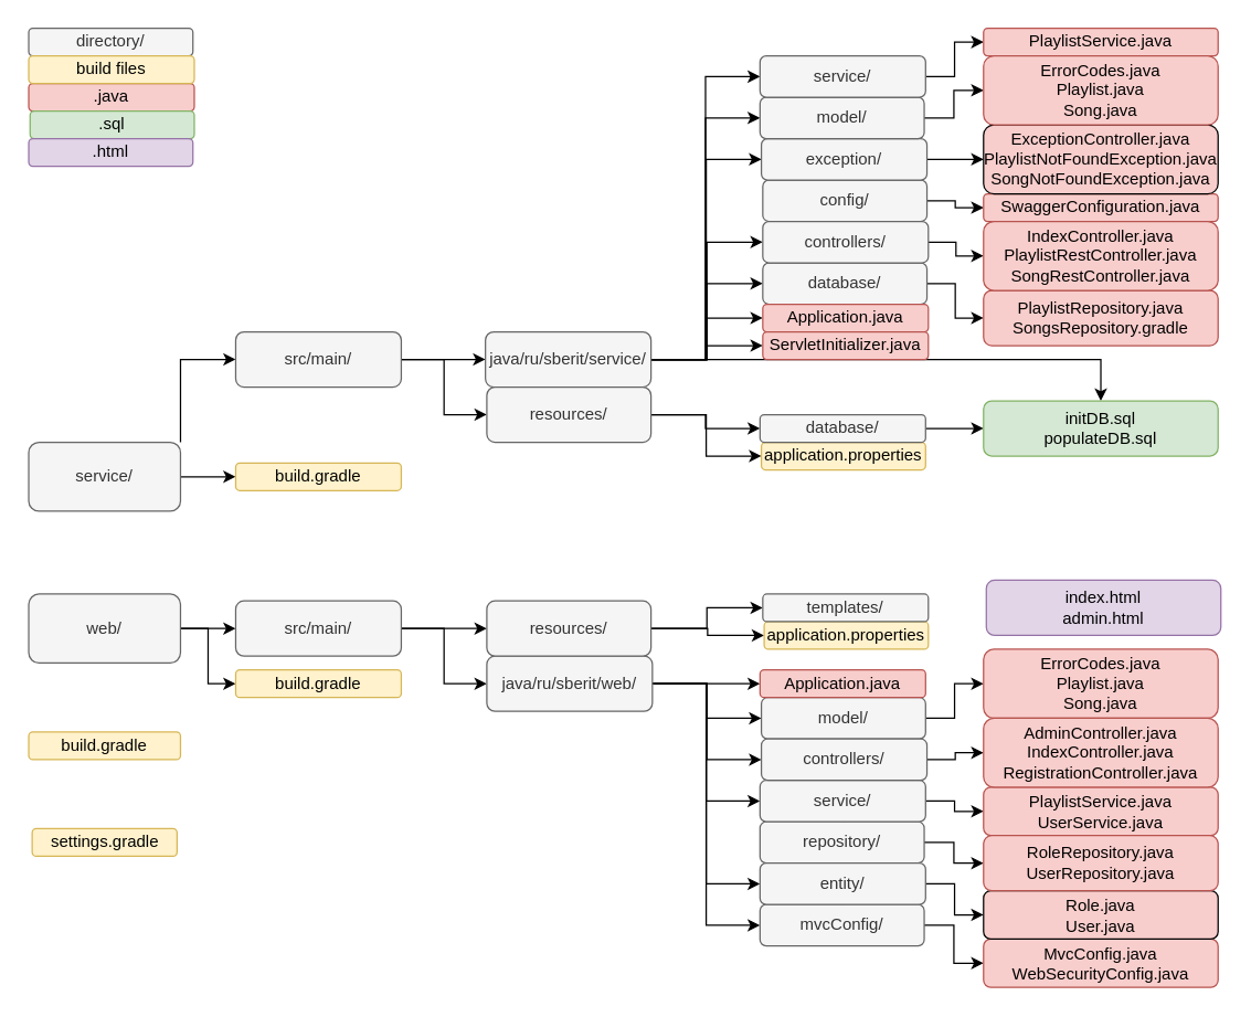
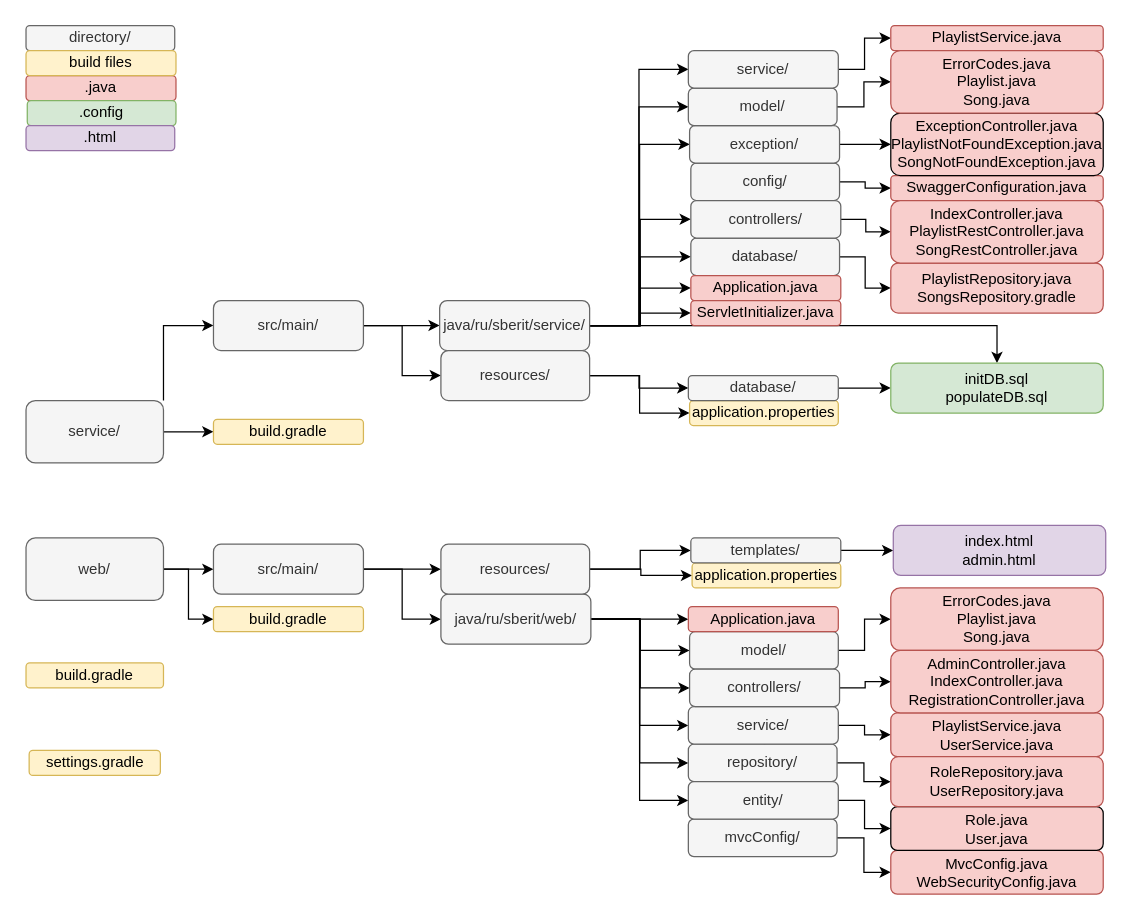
- <mxCell id="47" value=".sql" style="whiteSpace=wrap;html=1;rounded=1;strokeColor=#82b366;fillColor=#d5e8d4;" vertex="1" parent="1"><mxGeometry x="21" y="80" width="119" height="20" as="geometry" /></mxCell>
+ <mxCell id="47" value=".config" style="whiteSpace=wrap;html=1;rounded=1;strokeColor=#82b366;fillColor=#d5e8d4;" vertex="1" parent="1"><mxGeometry x="21" y="80" width="119" height="20" as="geometry" /></mxCell>
+ <mxCell id="92" style="edgeStyle=orthogonalEdgeStyle;rounded=0;orthogonalLoop=1;jettySize=auto;html=1;exitX=1;exitY=0.5;exitDx=0;exitDy=0;entryX=0;entryY=0.5;entryDx=0;entryDy=0;" edge="1" parent="1" source="93" target="94"><mxGeometry relative="1" as="geometry" /></mxCell>
+ <mxCell id="65" style="edgeStyle=orthogonalEdgeStyle;rounded=0;orthogonalLoop=1;jettySize=auto;html=1;exitX=1;exitY=0.5;exitDx=0;exitDy=0;entryX=0;entryY=0.5;entryDx=0;entryDy=0;" edge="1" parent="1" source="68" target="76"><mxGeometry relative="1" as="geometry" /></mxCell>
- <mxCell id="67" style="edgeStyle=orthogonalEdgeStyle;rounded=0;orthogonalLoop=1;jettySize=auto;html=1;exitX=1;exitY=0.5;exitDx=0;exitDy=0;entryX=0;entryY=0.5;entryDx=0;entryDy=0;" edge="1" parent="1" source="68" target="73"><mxGeometry relative="1" as="geometry" /></mxCell>
